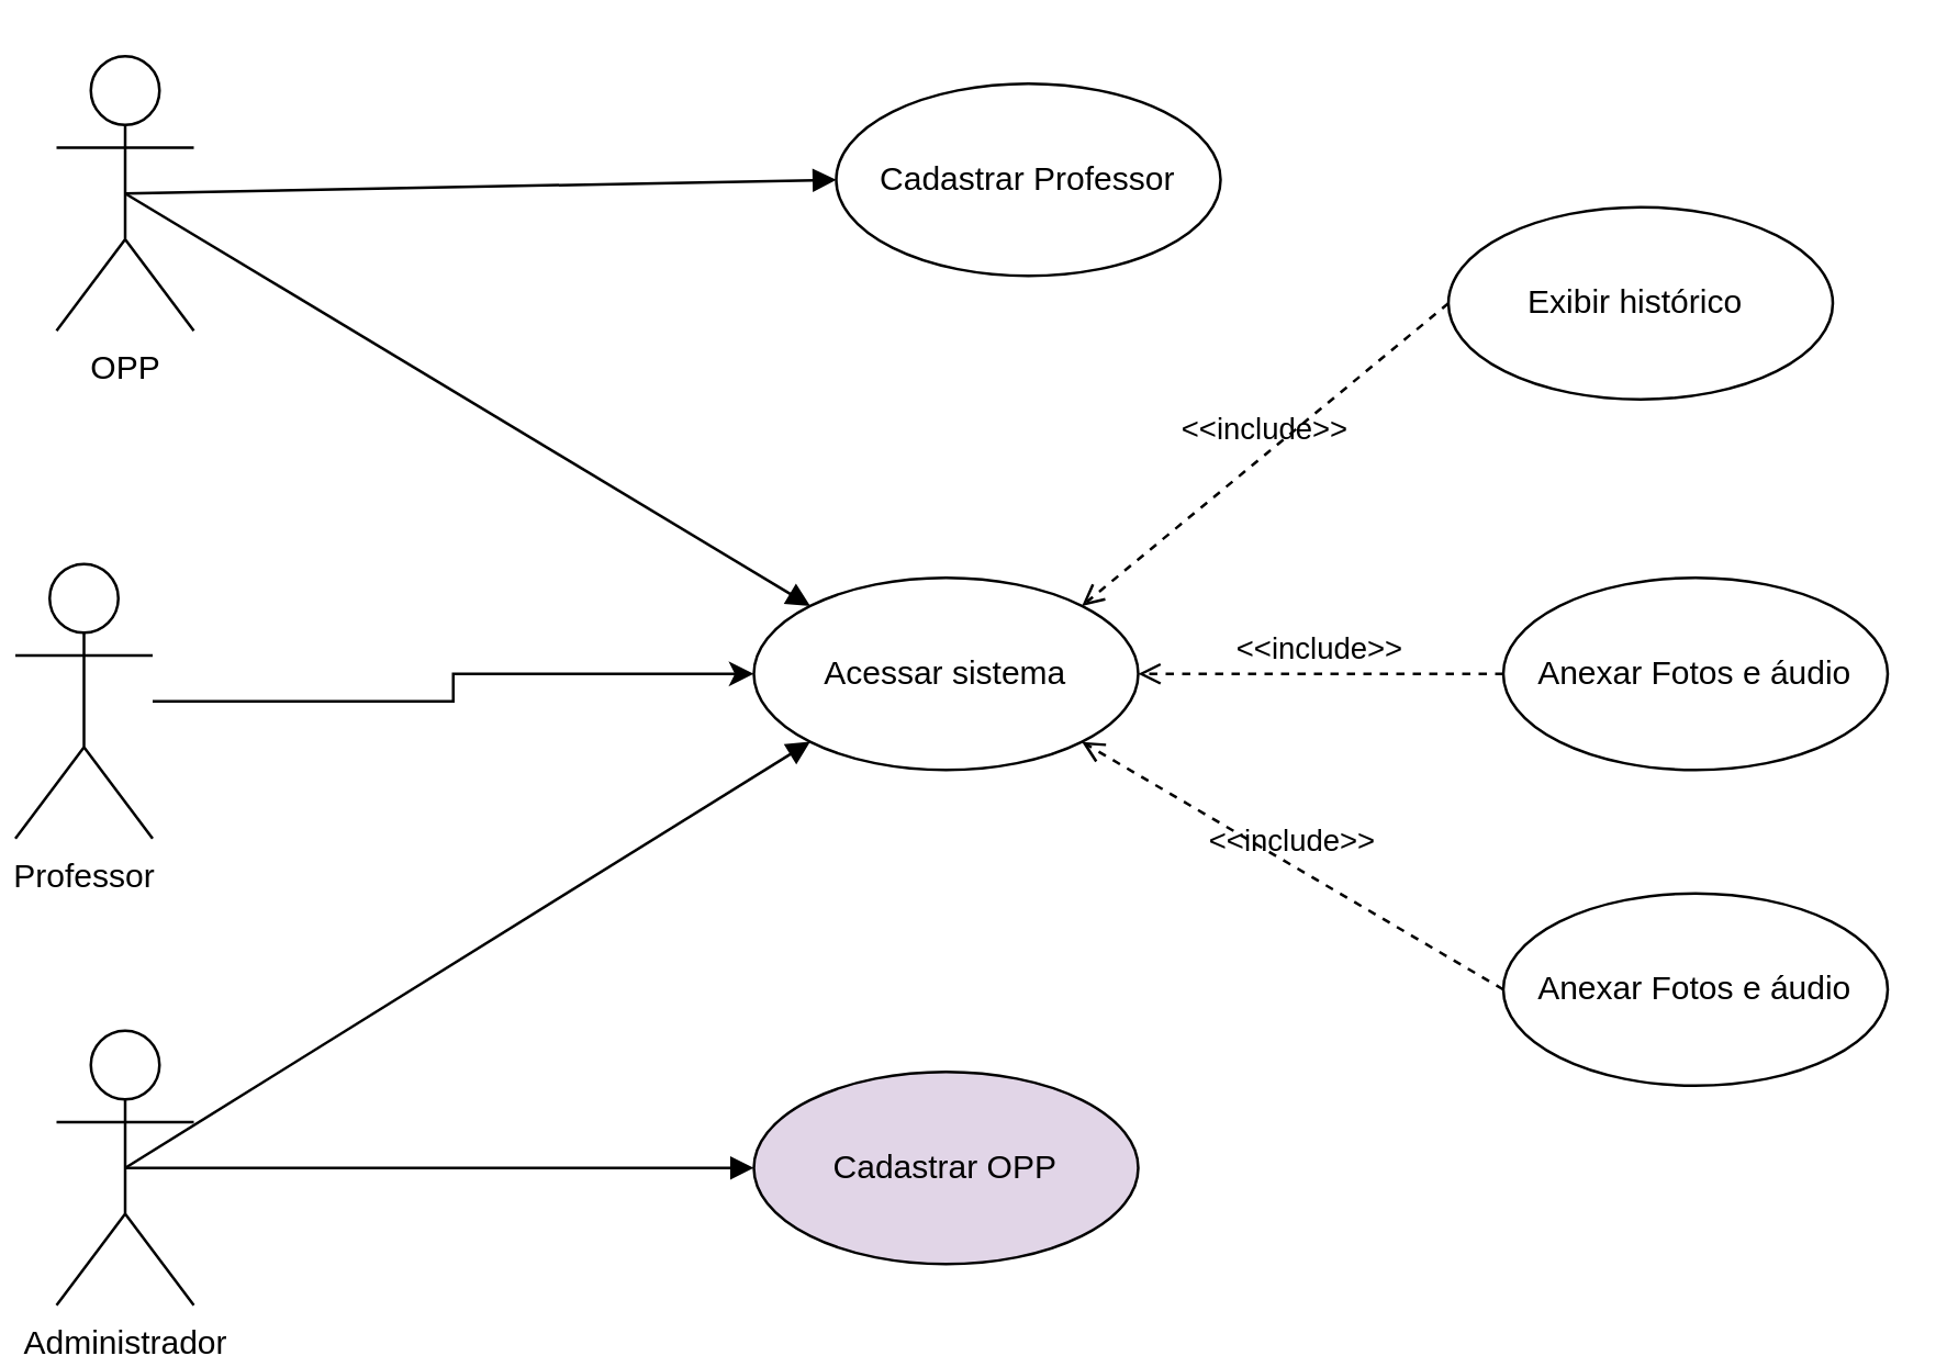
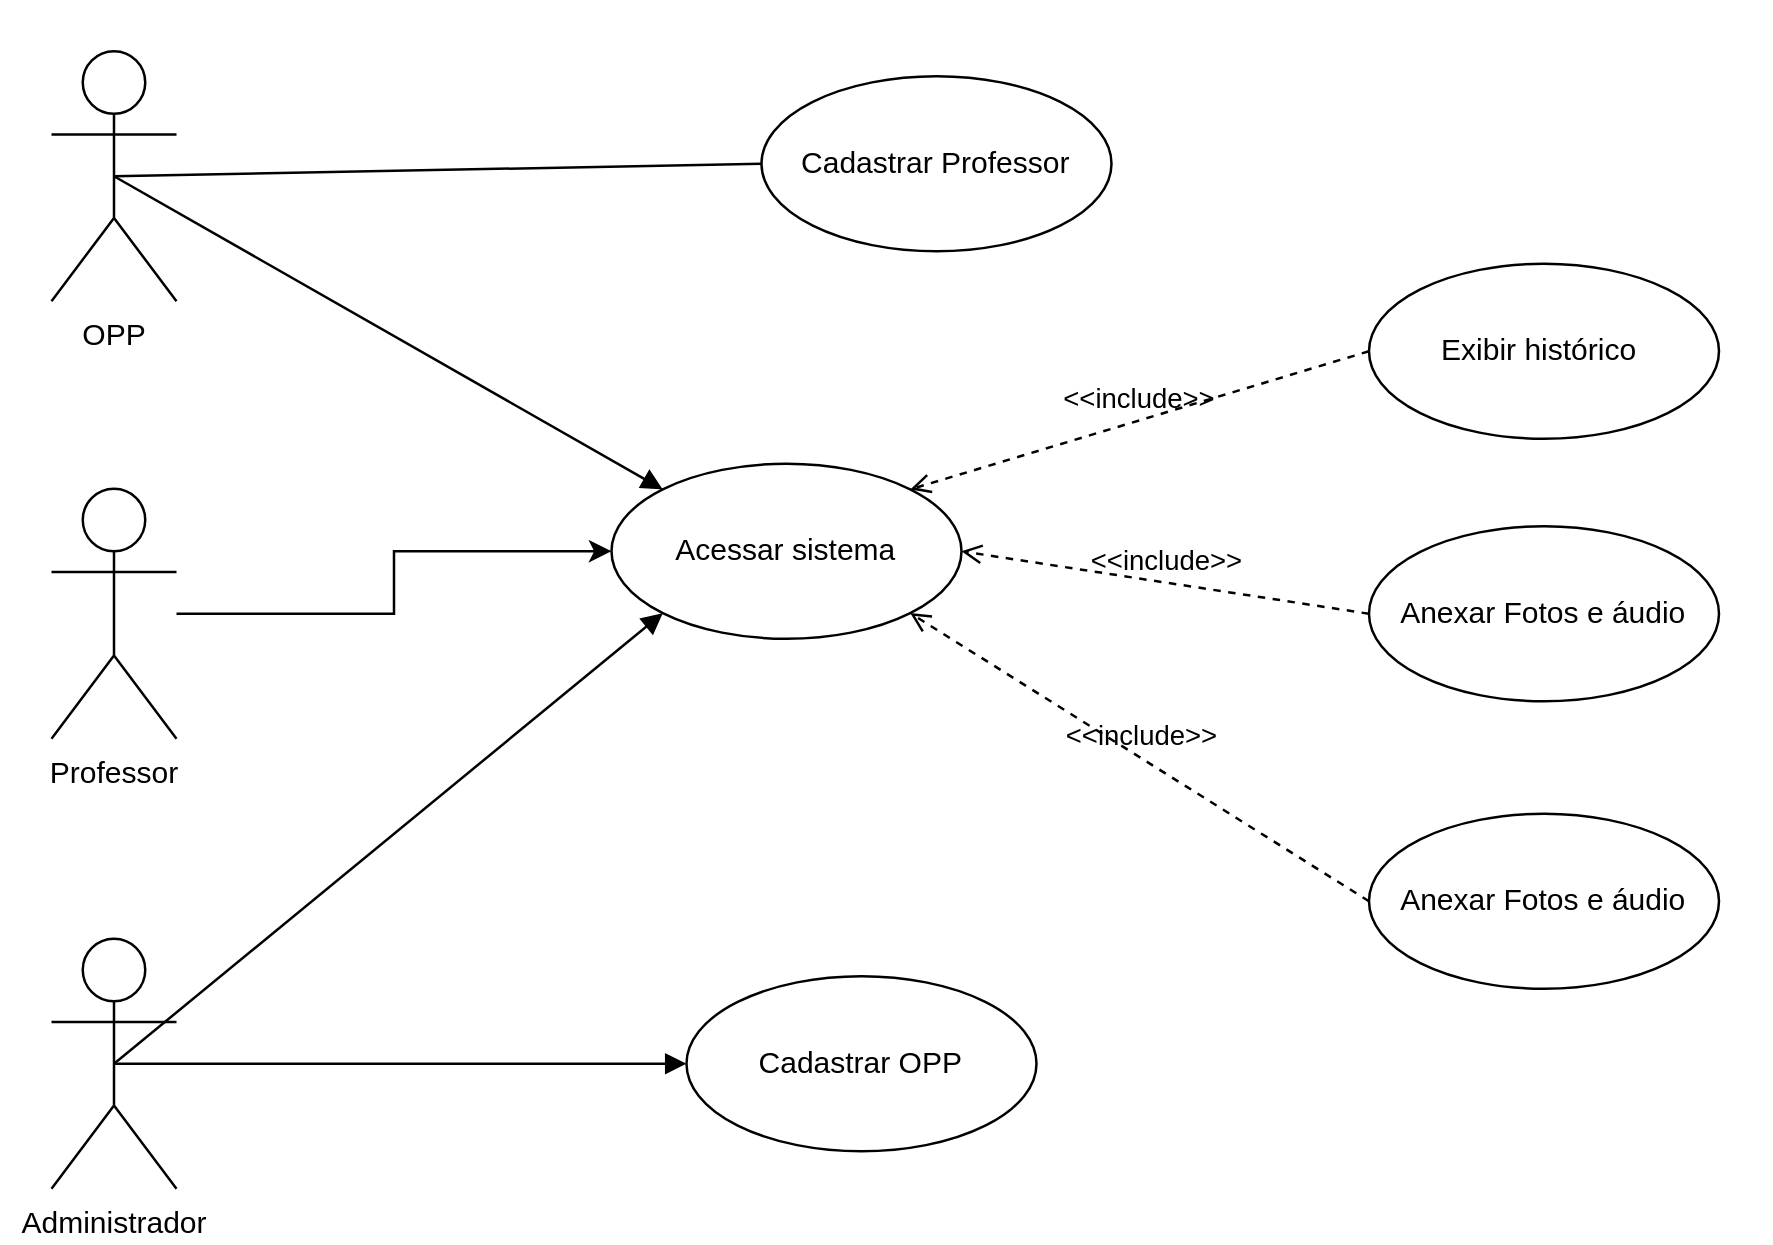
- <mxCell id="12" value="" style="html=1;verticalAlign=bottom;endArrow=block;curved=0;rounded=0;exitX=0.5;exitY=0.5;exitDx=0;exitDy=0;exitPerimeter=0;entryX=0;entryY=0.5;entryDx=0;entryDy=0;" edge="1" parent="1" source="2" target="11"><mxGeometry width="80" relative="1" as="geometry"><mxPoint x="55" y="80" as="sourcePoint" /><mxPoint x="305" y="230" as="targetPoint" /></mxGeometry></mxCell>
+ <mxCell id="12" value="" style="html=1;verticalAlign=bottom;endArrow=none;curved=0;rounded=0;exitX=0.5;exitY=0.5;exitDx=0;exitDy=0;exitPerimeter=0;entryX=0;entryY=0.5;entryDx=0;entryDy=0;" edge="1" parent="1" source="2" target="11"><mxGeometry width="80" relative="1" as="geometry"><mxPoint x="55" y="80" as="sourcePoint" /><mxPoint x="305" y="230" as="targetPoint" /></mxGeometry></mxCell>
- <mxCell id="15" value="Exibir histórico&amp;nbsp;" style="ellipse;whiteSpace=wrap;html=1;" vertex="1" parent="1"><mxGeometry x="527" y="75" width="140" height="70" as="geometry" /></mxCell>
+ <mxCell id="15" value="Exibir histórico&amp;nbsp;" style="ellipse;whiteSpace=wrap;html=1;" vertex="1" parent="1"><mxGeometry x="547" y="105" width="140" height="70" as="geometry" /></mxCell>
- <mxCell id="5" value="Acessar sistema" style="ellipse;whiteSpace=wrap;html=1;" vertex="1" parent="1"><mxGeometry x="274" y="210" width="140" height="70" as="geometry" /></mxCell>
+ <mxCell id="5" value="Acessar sistema" style="ellipse;whiteSpace=wrap;html=1;" vertex="1" parent="1"><mxGeometry x="244" y="185" width="140" height="70" as="geometry" /></mxCell>
- <mxCell id="4" value="Professor" style="shape=umlActor;verticalLabelPosition=bottom;verticalAlign=top;html=1;" vertex="1" parent="1"><mxGeometry x="5" y="205" width="50" height="100" as="geometry" /></mxCell>
+ <mxCell id="4" value="Professor" style="shape=umlActor;verticalLabelPosition=bottom;verticalAlign=top;html=1;" vertex="1" parent="1"><mxGeometry x="20" y="195" width="50" height="100" as="geometry" /></mxCell>
- <mxCell id="9" value="Cadastrar OPP" style="ellipse;whiteSpace=wrap;html=1;fillColor=#e1d5e7;" vertex="1" parent="1"><mxGeometry x="274" y="390" width="140" height="70" as="geometry" /></mxCell>
+ <mxCell id="9" value="Cadastrar OPP" style="ellipse;whiteSpace=wrap;html=1;" vertex="1" parent="1"><mxGeometry x="274" y="390" width="140" height="70" as="geometry" /></mxCell>
